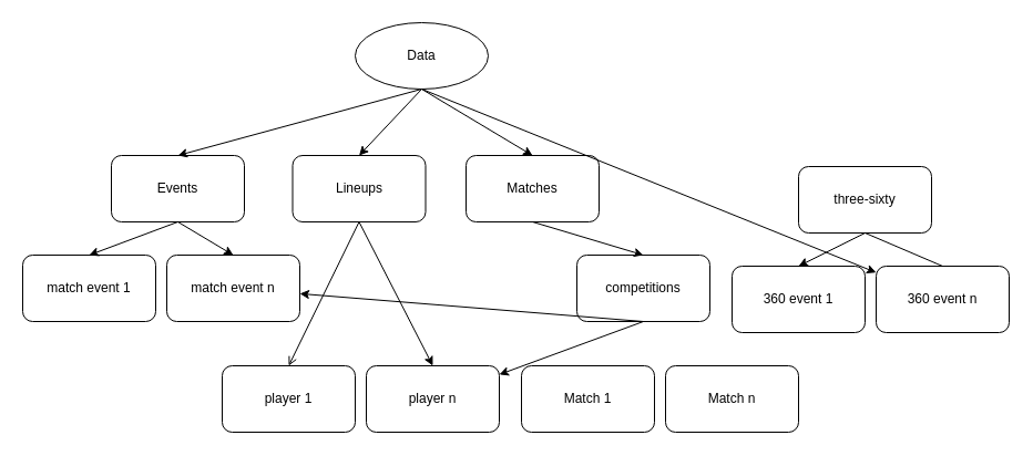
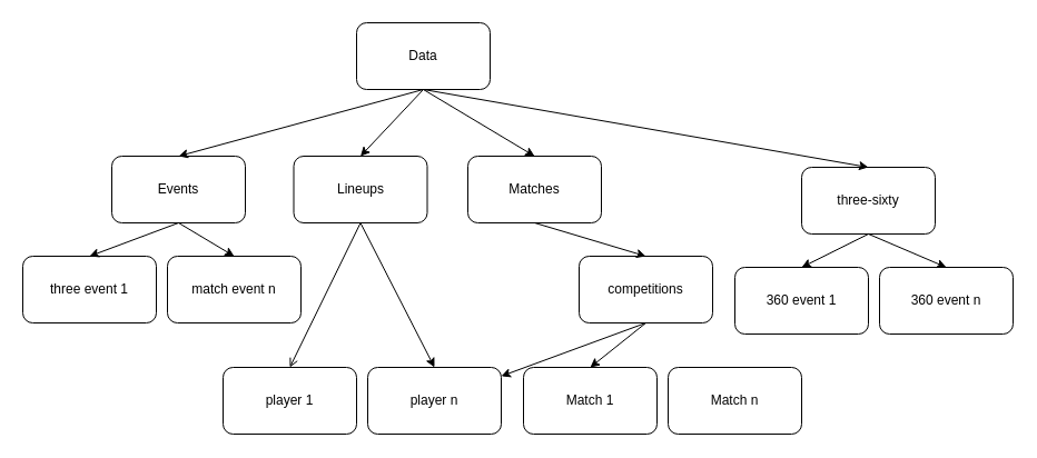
- <mxCell id="2" value="Data" style="ellipse;whiteSpace=wrap;html=1;" vertex="1" parent="1"><mxGeometry x="320" y="20" width="120" height="60" as="geometry" /></mxCell>
+ <mxCell id="2" value="Data" style="rounded=1;whiteSpace=wrap;html=1;" vertex="1" parent="1"><mxGeometry x="320" y="20" width="120" height="60" as="geometry" /></mxCell>
- <mxCell id="16" value="" style="endArrow=classic;html=1;rounded=0;exitX=0.5;exitY=1;exitDx=0;exitDy=0;" edge="1" parent="1" source="2" target="15"><mxGeometry width="50" height="50" relative="1" as="geometry"><mxPoint x="490" y="210" as="sourcePoint" /><mxPoint x="540" y="160" as="targetPoint" /></mxGeometry></mxCell>
+ <mxCell id="16" value="" style="endArrow=classic;html=1;rounded=0;exitX=0.5;exitY=1;exitDx=0;exitDy=0;entryX=0.5;entryY=0;entryDx=0;entryDy=0;" edge="1" parent="1" source="2" target="6"><mxGeometry width="50" height="50" relative="1" as="geometry"><mxPoint x="490" y="210" as="sourcePoint" /><mxPoint x="540" y="160" as="targetPoint" /></mxGeometry></mxCell>
- <mxCell id="17" value="" style="endArrow=none;html=1;rounded=0;exitX=0.5;exitY=1;exitDx=0;exitDy=0;entryX=0.5;entryY=0;entryDx=0;entryDy=0;" edge="1" parent="1" source="6" target="15"><mxGeometry width="50" height="50" relative="1" as="geometry"><mxPoint x="390" y="90" as="sourcePoint" /><mxPoint x="790" y="160" as="targetPoint" /></mxGeometry></mxCell>
+ <mxCell id="17" value="" style="endArrow=classic;html=1;rounded=0;exitX=0.5;exitY=1;exitDx=0;exitDy=0;entryX=0.5;entryY=0;entryDx=0;entryDy=0;" edge="1" parent="1" source="6" target="15"><mxGeometry width="50" height="50" relative="1" as="geometry"><mxPoint x="390" y="90" as="sourcePoint" /><mxPoint x="790" y="160" as="targetPoint" /></mxGeometry></mxCell>
- <mxCell id="10" value="match event 1" style="rounded=1;whiteSpace=wrap;html=1;" vertex="1" parent="1"><mxGeometry x="20" y="230" width="120" height="60" as="geometry" /></mxCell>
+ <mxCell id="10" value="three event 1" style="rounded=1;whiteSpace=wrap;html=1;" vertex="1" parent="1"><mxGeometry x="20" y="230" width="120" height="60" as="geometry" /></mxCell>
- <mxCell id="21" value="" style="endArrow=classic;html=1;rounded=0;exitX=0.5;exitY=1;exitDx=0;exitDy=0;" edge="1" parent="1" source="7" target="11"><mxGeometry width="50" height="50" relative="1" as="geometry"><mxPoint x="490" y="210" as="sourcePoint" /><mxPoint x="590" y="240" as="targetPoint" /></mxGeometry></mxCell>
+ <mxCell id="21" value="" style="endArrow=classic;html=1;rounded=0;exitX=0.5;exitY=1;exitDx=0;exitDy=0;entryX=0.5;entryY=0;entryDx=0;entryDy=0;" edge="1" parent="1" source="7" target="8"><mxGeometry width="50" height="50" relative="1" as="geometry"><mxPoint x="490" y="210" as="sourcePoint" /><mxPoint x="590" y="240" as="targetPoint" /></mxGeometry></mxCell>
